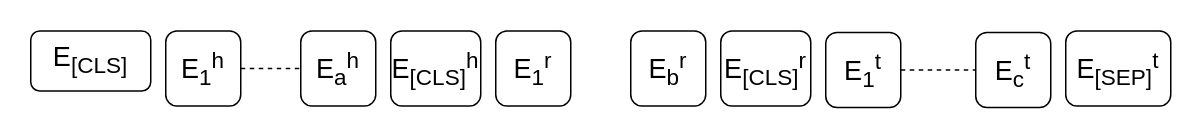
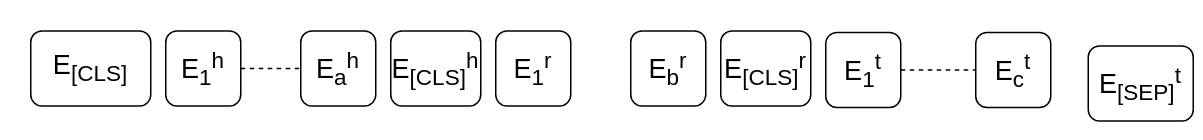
- <mxCell id="2" value="&lt;font style=&quot;font-size: 18px;&quot;&gt;E&lt;sub style=&quot;&quot;&gt;[CLS]&lt;/sub&gt;&lt;/font&gt;" style="rounded=1;whiteSpace=wrap;html=1;" vertex="1" parent="1"><mxGeometry x="20" y="20" width="80" height="40" as="geometry" /></mxCell>
+ <mxCell id="2" value="&lt;font style=&quot;font-size: 18px;&quot;&gt;E&lt;sub style=&quot;&quot;&gt;[CLS]&lt;/sub&gt;&lt;/font&gt;" style="rounded=1;whiteSpace=wrap;html=1;" vertex="1" parent="1"><mxGeometry x="20" y="20" width="80" height="50" as="geometry" /></mxCell>
- <mxCell id="11" value="&lt;font style=&quot;font-size: 18px;&quot;&gt;E&lt;sub&gt;[SEP]&lt;/sub&gt;&lt;sup&gt;t&lt;/sup&gt;&lt;/font&gt;" style="rounded=1;whiteSpace=wrap;html=1;" vertex="1" parent="1"><mxGeometry x="710" y="20" width="70" height="50" as="geometry" /></mxCell>
+ <mxCell id="11" value="&lt;font style=&quot;font-size: 18px;&quot;&gt;E&lt;sub&gt;[SEP]&lt;/sub&gt;&lt;sup&gt;t&lt;/sup&gt;&lt;/font&gt;" style="rounded=1;whiteSpace=wrap;html=1;" vertex="1" parent="1"><mxGeometry x="725" y="30" width="70" height="50" as="geometry" /></mxCell>
